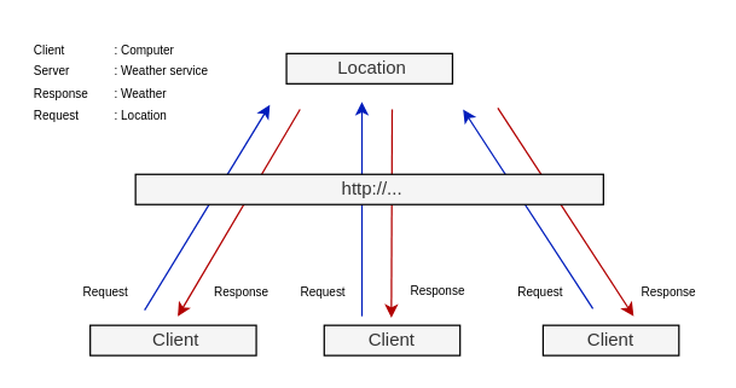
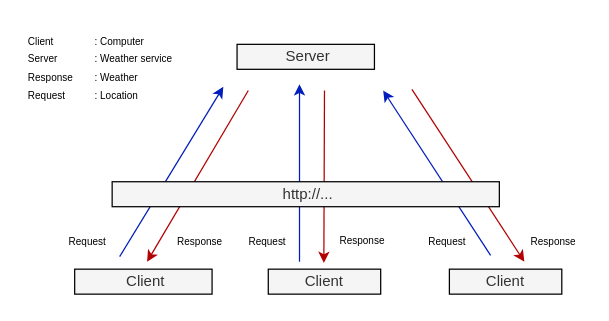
- <mxCell id="2" value="Location" style="rounded=0;whiteSpace=wrap;html=1;shadow=0;comic=0;labelBackgroundColor=none;fillColor=#f5f5f5;fontColor=#333333;strokeColor=#000000;spacingTop=0;spacingLeft=4;" parent="1" vertex="1"><mxGeometry x="189" y="35" width="110" height="20" as="geometry" /></mxCell>
+ <mxCell id="2" value="Server" style="rounded=0;whiteSpace=wrap;html=1;shadow=0;comic=0;labelBackgroundColor=none;fillColor=#f5f5f5;fontColor=#333333;strokeColor=#000000;spacingTop=0;spacingLeft=4;" parent="1" vertex="1"><mxGeometry x="189" y="35" width="110" height="20" as="geometry" /></mxCell>
- <mxCell id="12" value="http://..." style="rounded=0;whiteSpace=wrap;html=1;shadow=0;comic=0;labelBackgroundColor=none;fillColor=#f5f5f5;fontColor=#333333;strokeColor=#000000;spacingTop=0;spacingLeft=4;" parent="1" vertex="1"><mxGeometry x="89" y="115" width="310" height="20" as="geometry" /></mxCell>
+ <mxCell id="12" value="http://..." style="rounded=0;whiteSpace=wrap;html=1;shadow=0;comic=0;labelBackgroundColor=none;fillColor=#f5f5f5;fontColor=#333333;strokeColor=#000000;spacingTop=0;spacingLeft=4;" parent="1" vertex="1"><mxGeometry x="89" y="145" width="310" height="20" as="geometry" /></mxCell>
